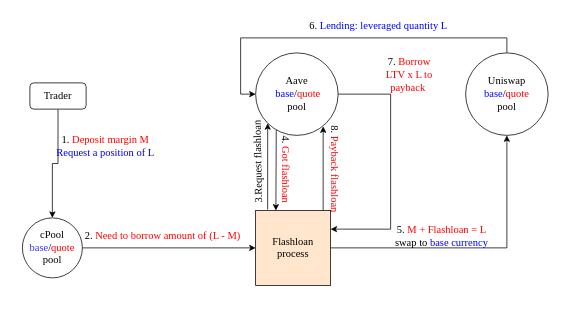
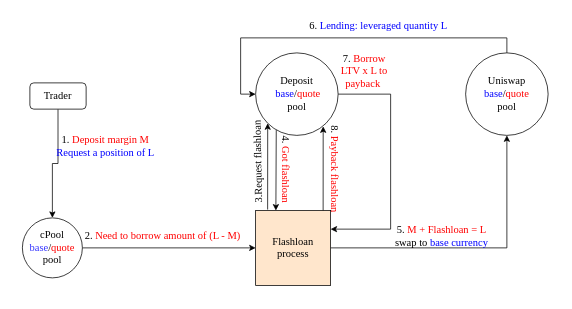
- <mxCell id="21" value="7.&lt;font color=&quot;#0000ff&quot; style=&quot;font-size: 14px;&quot;&gt;&amp;nbsp;&lt;/font&gt;&lt;font color=&quot;#ff0000&quot; style=&quot;font-size: 14px;&quot;&gt;Borrow LTV x L to payback&amp;nbsp;&lt;/font&gt;" style="text;html=1;strokeColor=none;fillColor=none;align=center;verticalAlign=middle;whiteSpace=wrap;rounded=0;fontSize=14;fontFamily=Garamond;" parent="1" vertex="1"><mxGeometry x="510" y="85" width="70" height="30" as="geometry" /></mxCell>
+ <mxCell id="21" value="7.&lt;font color=&quot;#0000ff&quot; style=&quot;font-size: 14px;&quot;&gt;&amp;nbsp;&lt;/font&gt;&lt;font color=&quot;#ff0000&quot; style=&quot;font-size: 14px;&quot;&gt;Borrow LTV x L to payback&amp;nbsp;&lt;/font&gt;" style="text;html=1;strokeColor=none;fillColor=none;align=center;verticalAlign=middle;whiteSpace=wrap;rounded=0;fontSize=14;fontFamily=Garamond;" parent="1" vertex="1"><mxGeometry x="450" y="80" width="70" height="30" as="geometry" /></mxCell>
- <mxCell id="12" value="Aave&lt;br style=&quot;font-size: 14px;&quot;&gt;&amp;nbsp;&lt;font color=&quot;#0000ff&quot; style=&quot;font-size: 14px;&quot;&gt;base&lt;/font&gt;/&lt;font color=&quot;#ff0000&quot; style=&quot;font-size: 14px;&quot;&gt;quote &lt;/font&gt;&lt;br style=&quot;font-size: 14px;&quot;&gt;pool" style="ellipse;whiteSpace=wrap;html=1;aspect=fixed;fontSize=14;fontFamily=Garamond;" parent="1" vertex="1"><mxGeometry x="340" y="70" width="110" height="110" as="geometry" /></mxCell>
+ <mxCell id="12" value="Deposit&lt;br style=&quot;font-size: 14px;&quot;&gt;&amp;nbsp;&lt;font color=&quot;#0000ff&quot; style=&quot;font-size: 14px;&quot;&gt;base&lt;/font&gt;/&lt;font color=&quot;#ff0000&quot; style=&quot;font-size: 14px;&quot;&gt;quote &lt;/font&gt;&lt;br style=&quot;font-size: 14px;&quot;&gt;pool" style="ellipse;whiteSpace=wrap;html=1;aspect=fixed;fontSize=14;fontFamily=Garamond;" parent="1" vertex="1"><mxGeometry x="340" y="70" width="110" height="110" as="geometry" /></mxCell>
